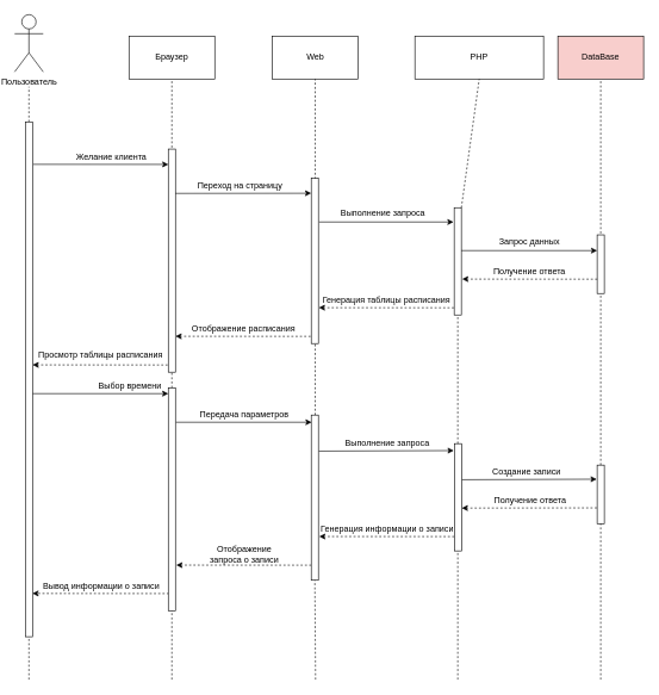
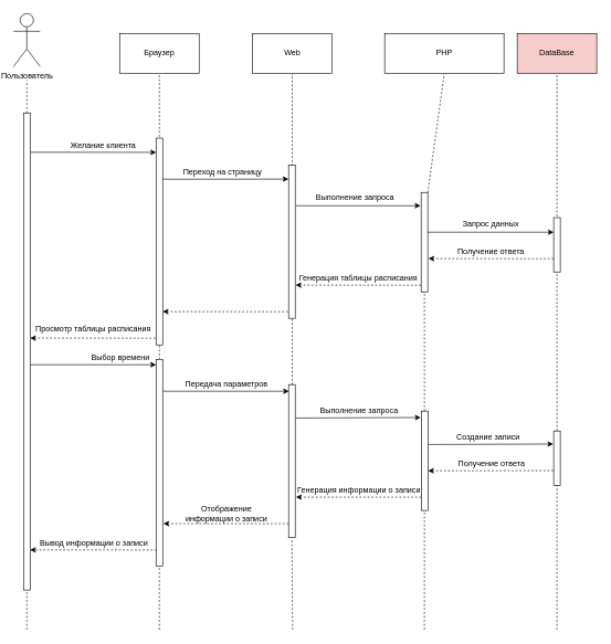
- <mxCell id="31" value="Отображение расписания" style="text;html=1;align=center;verticalAlign=middle;resizable=0;points=[];;autosize=1;" parent="1" vertex="1"><mxGeometry x="260" y="450" width="160" height="20" as="geometry" /></mxCell>
- <mxCell id="42" value="Отображение&lt;br&gt;запроса о записи" style="text;html=1;align=center;verticalAlign=middle;resizable=0;points=[];;autosize=1;" parent="1" vertex="1"><mxGeometry x="270.5" y="760" width="140" height="30" as="geometry" /></mxCell>
+ <mxCell id="42" value="Отображение&lt;br&gt;информации о записи" style="text;html=1;align=center;verticalAlign=middle;resizable=0;points=[];;autosize=1;" parent="1" vertex="1"><mxGeometry x="270.5" y="760" width="140" height="30" as="geometry" /></mxCell>
